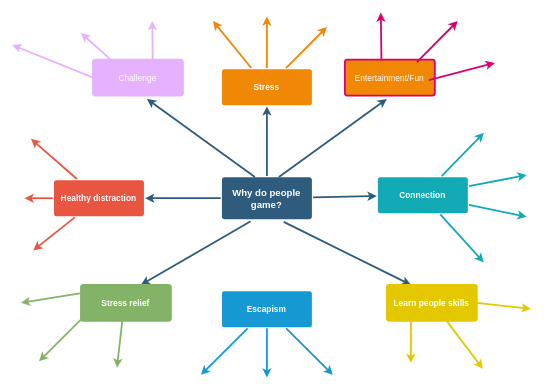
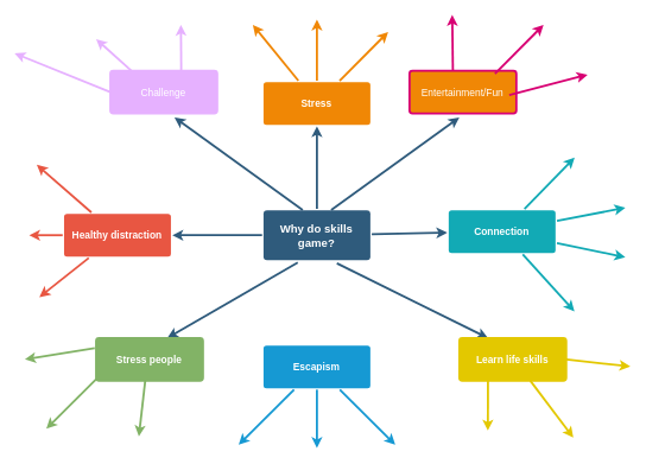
- <mxCell id="5" value="Why do people game?" style="rounded=1;whiteSpace=wrap;html=1;shadow=0;labelBackgroundColor=none;strokeColor=none;strokeWidth=3;fillColor=#2F5B7C;fontFamily=Helvetica;fontSize=16;fontColor=#FFFFFF;align=center;fontStyle=1;spacing=5;arcSize=7;perimeterSpacing=2;" parent="1" vertex="1"><mxGeometry x="369.49" y="294.5" width="150" height="70" as="geometry" /></mxCell>
+ <mxCell id="5" value="Why do skills game?" style="rounded=1;whiteSpace=wrap;html=1;shadow=0;labelBackgroundColor=none;strokeColor=none;strokeWidth=3;fillColor=#2F5B7C;fontFamily=Helvetica;fontSize=16;fontColor=#FFFFFF;align=center;fontStyle=1;spacing=5;arcSize=7;perimeterSpacing=2;" parent="1" vertex="1"><mxGeometry x="369.49" y="294.5" width="150" height="70" as="geometry" /></mxCell>
- <mxCell id="28" value="&lt;font color=&quot;#ffffff&quot;&gt;Stress relief&lt;/font&gt;" style="rounded=1;whiteSpace=wrap;html=1;shadow=0;labelBackgroundColor=none;strokeWidth=3;fontFamily=Helvetica;fontSize=14;align=center;spacing=5;fontStyle=1;arcSize=7;perimeterSpacing=2;strokeColor=#82b366;fillColor=#82B366;" vertex="1" parent="1"><mxGeometry x="134.49" y="474" width="150" height="60" as="geometry" /></mxCell>
+ <mxCell id="28" value="&lt;font color=&quot;#ffffff&quot;&gt;Stress people&lt;/font&gt;" style="rounded=1;whiteSpace=wrap;html=1;shadow=0;labelBackgroundColor=none;strokeWidth=3;fontFamily=Helvetica;fontSize=14;align=center;spacing=5;fontStyle=1;arcSize=7;perimeterSpacing=2;strokeColor=#82b366;fillColor=#82B366;" vertex="1" parent="1"><mxGeometry x="134.49" y="474" width="150" height="60" as="geometry" /></mxCell>
- <mxCell id="29" value="Learn people skills" style="rounded=1;whiteSpace=wrap;html=1;shadow=0;labelBackgroundColor=none;strokeWidth=3;fontFamily=Helvetica;fontSize=14;fontColor=#ffffff;align=center;spacing=5;fontStyle=1;arcSize=7;perimeterSpacing=2;strokeColor=#E3C800;fillColor=#E3C800;" vertex="1" parent="1"><mxGeometry x="644.49" y="474" width="150" height="60" as="geometry" /></mxCell>
+ <mxCell id="29" value="Learn life skills" style="rounded=1;whiteSpace=wrap;html=1;shadow=0;labelBackgroundColor=none;strokeWidth=3;fontFamily=Helvetica;fontSize=14;fontColor=#ffffff;align=center;spacing=5;fontStyle=1;arcSize=7;perimeterSpacing=2;strokeColor=#E3C800;fillColor=#E3C800;" vertex="1" parent="1"><mxGeometry x="644.49" y="474" width="150" height="60" as="geometry" /></mxCell>
